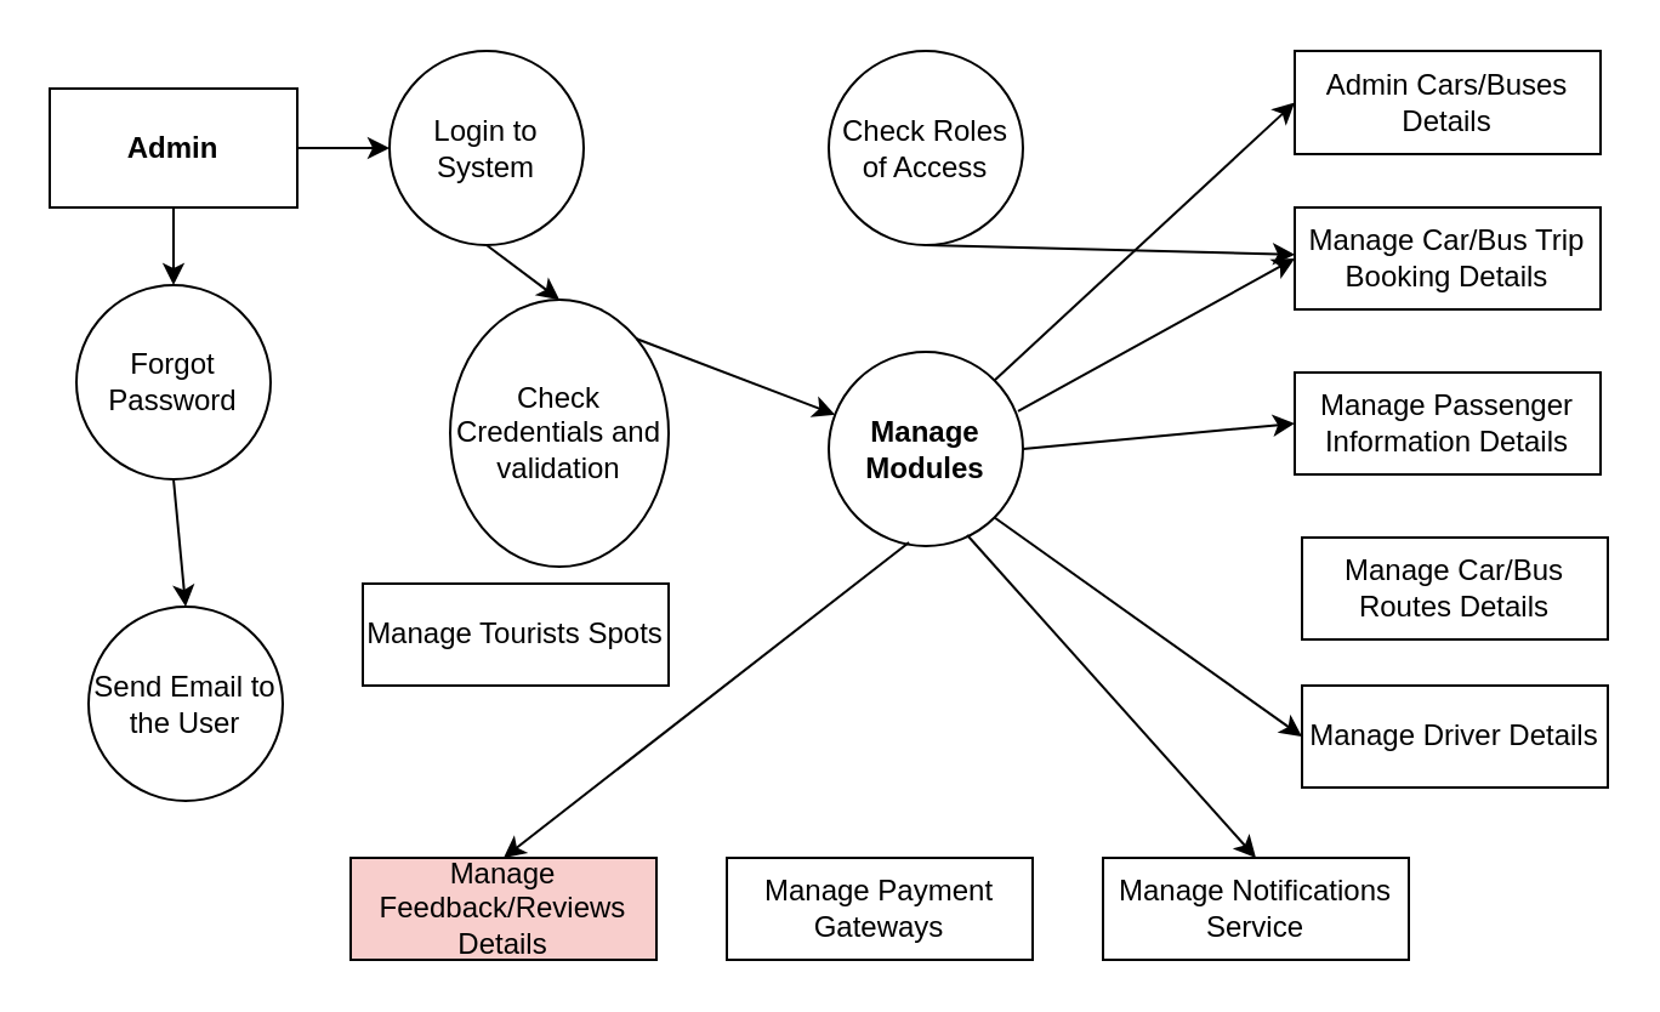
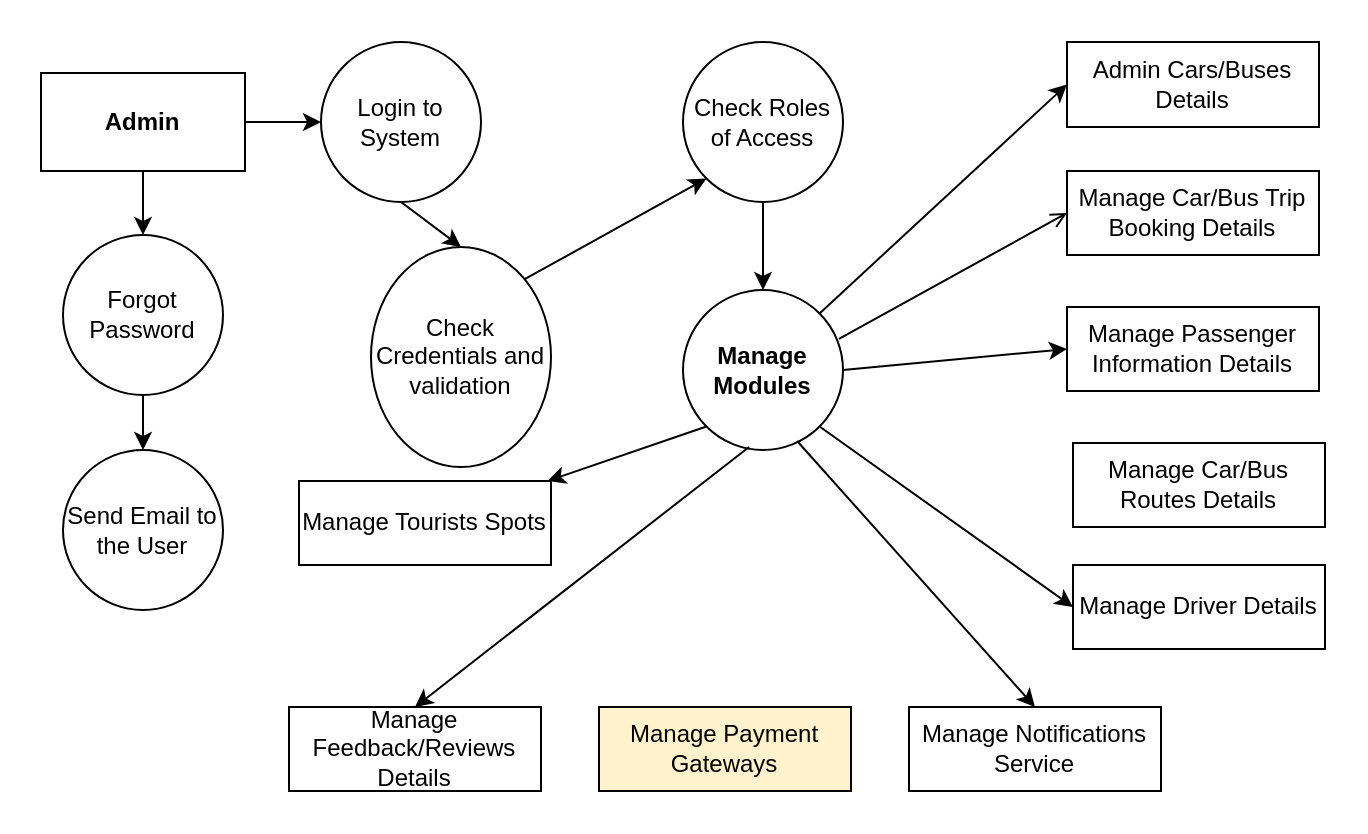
- <mxCell id="22" value="" style="endArrow=classic;html=1;rounded=0;exitX=0.5;exitY=1;exitDx=0;exitDy=0;" parent="1" source="7" target="10" edge="1"><mxGeometry width="50" height="50" relative="1" as="geometry"><mxPoint x="366" y="255" as="sourcePoint" /><mxPoint x="416" y="205" as="targetPoint" /></mxGeometry></mxCell>
+ <mxCell id="22" value="" style="endArrow=classic;html=1;rounded=0;exitX=0.5;exitY=1;exitDx=0;exitDy=0;entryX=0.5;entryY=0;entryDx=0;entryDy=0;" parent="1" source="7" target="9" edge="1"><mxGeometry width="50" height="50" relative="1" as="geometry"><mxPoint x="366" y="255" as="sourcePoint" /><mxPoint x="416" y="205" as="targetPoint" /></mxGeometry></mxCell>
- <mxCell id="24" value="" style="endArrow=classic;html=1;rounded=0;entryX=0;entryY=0.5;entryDx=0;entryDy=0;exitX=0.975;exitY=0.306;exitDx=0;exitDy=0;exitPerimeter=0;" parent="1" source="9" target="10" edge="1"><mxGeometry width="50" height="50" relative="1" as="geometry"><mxPoint x="366" y="255" as="sourcePoint" /><mxPoint x="416" y="205" as="targetPoint" /></mxGeometry></mxCell>
+ <mxCell id="24" value="" style="endArrow=open;html=1;rounded=0;entryX=0;entryY=0.5;entryDx=0;entryDy=0;exitX=0.975;exitY=0.306;exitDx=0;exitDy=0;exitPerimeter=0;" parent="1" source="9" target="10" edge="1"><mxGeometry width="50" height="50" relative="1" as="geometry"><mxPoint x="366" y="255" as="sourcePoint" /><mxPoint x="416" y="205" as="targetPoint" /></mxGeometry></mxCell>
- <mxCell id="21" value="" style="endArrow=classic;html=1;rounded=0;exitX=1;exitY=0;exitDx=0;exitDy=0;" parent="1" source="6" target="9" edge="1"><mxGeometry width="50" height="50" relative="1" as="geometry"><mxPoint x="366" y="255" as="sourcePoint" /><mxPoint x="416" y="205" as="targetPoint" /></mxGeometry></mxCell>
+ <mxCell id="21" value="" style="endArrow=classic;html=1;rounded=0;exitX=1;exitY=0;exitDx=0;exitDy=0;entryX=0;entryY=1;entryDx=0;entryDy=0;" parent="1" source="6" target="7" edge="1"><mxGeometry width="50" height="50" relative="1" as="geometry"><mxPoint x="366" y="255" as="sourcePoint" /><mxPoint x="416" y="205" as="targetPoint" /></mxGeometry></mxCell>
+ <mxCell id="29" value="" style="endArrow=classic;html=1;rounded=0;exitX=0;exitY=1;exitDx=0;exitDy=0;" parent="1" source="9" target="30" edge="1"><mxGeometry width="50" height="50" relative="1" as="geometry"><mxPoint x="366" y="255" as="sourcePoint" /><mxPoint x="416" y="205" as="targetPoint" /></mxGeometry></mxCell>
- <mxCell id="4" value="Send Email to the User" style="ellipse;whiteSpace=wrap;html=1;aspect=fixed;" parent="1" vertex="1"><mxGeometry x="36" y="249.5" width="80" height="80" as="geometry" /></mxCell>
+ <mxCell id="4" value="Send Email to the User" style="ellipse;whiteSpace=wrap;html=1;aspect=fixed;" parent="1" vertex="1"><mxGeometry x="31" y="224.5" width="80" height="80" as="geometry" /></mxCell>
- <mxCell id="16" value="Manage Feedback/Reviews Details" style="rounded=0;whiteSpace=wrap;html=1;fillColor=#f8cecc;" parent="1" vertex="1"><mxGeometry x="144" y="353" width="126" height="42" as="geometry" /></mxCell>
+ <mxCell id="16" value="Manage Feedback/Reviews Details" style="rounded=0;whiteSpace=wrap;html=1;" parent="1" vertex="1"><mxGeometry x="144" y="353" width="126" height="42" as="geometry" /></mxCell>
- <mxCell id="13" value="Manage Payment Gateways" style="rounded=0;whiteSpace=wrap;html=1;" parent="1" vertex="1"><mxGeometry x="299" y="353" width="126" height="42" as="geometry" /></mxCell>
+ <mxCell id="13" value="Manage Payment Gateways" style="rounded=0;whiteSpace=wrap;html=1;fillColor=#fff2cc;" parent="1" vertex="1"><mxGeometry x="299" y="353" width="126" height="42" as="geometry" /></mxCell>
